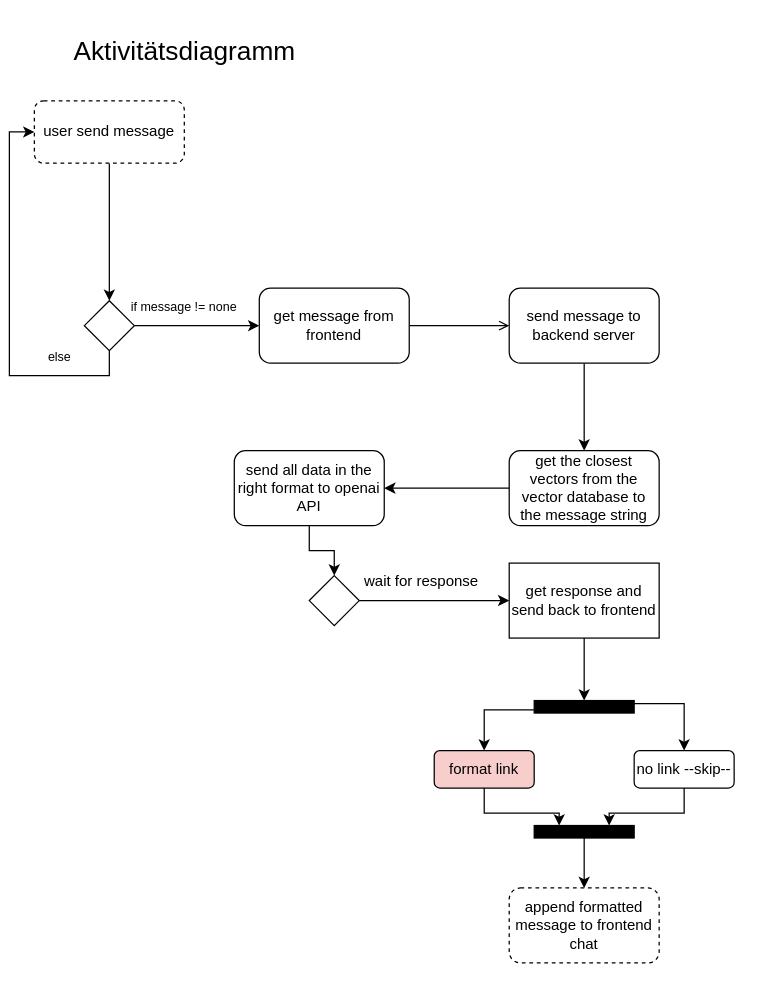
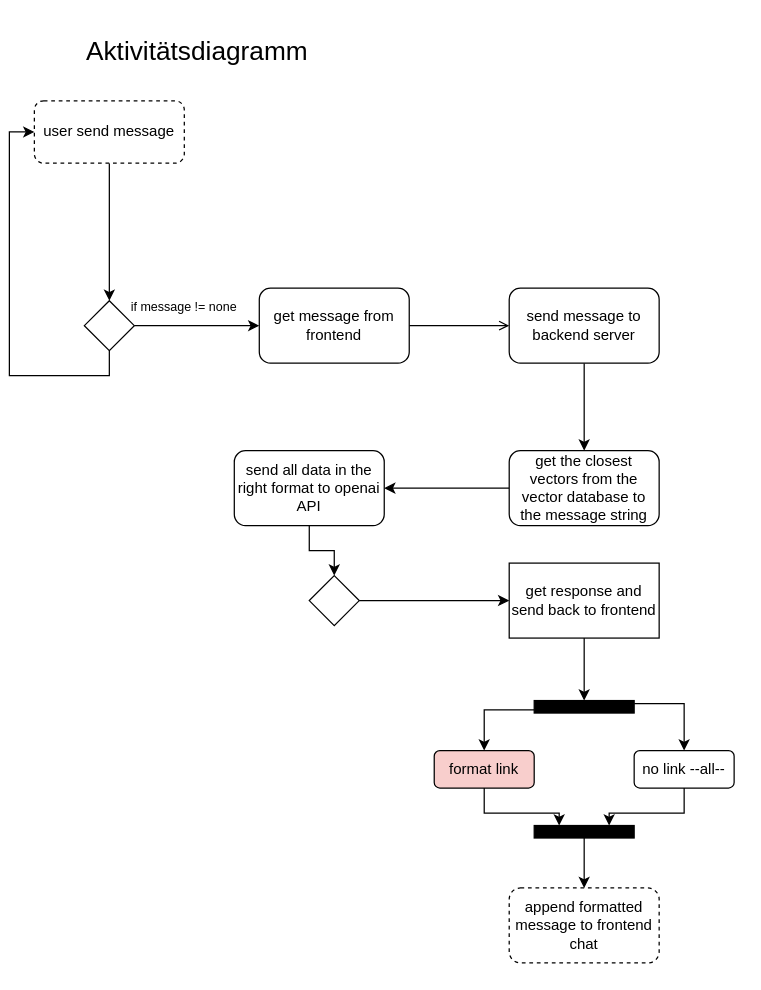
- <mxCell id="6" value="&lt;font style=&quot;font-size: 21px;&quot;&gt;Aktivitätsdiagramm&lt;/font&gt;" style="text;html=1;align=center;verticalAlign=middle;resizable=0;points=[];autosize=1;strokeColor=none;fillColor=none;" vertex="1" parent="1"><mxGeometry x="40" width="200" height="40" as="geometry" y="20" /></mxCell>
+ <mxCell id="6" value="&lt;font style=&quot;font-size: 21px;&quot;&gt;Aktivitätsdiagramm&lt;/font&gt;" style="text;html=1;align=center;verticalAlign=middle;resizable=0;points=[];autosize=1;strokeColor=none;fillColor=none;" vertex="1" parent="1"><mxGeometry x="50" y="20" width="200" height="40" as="geometry" /></mxCell>
- <mxCell id="11" value="&lt;font style=&quot;font-size: 10px;&quot;&gt;else&lt;/font&gt;" style="text;html=1;align=center;verticalAlign=middle;resizable=0;points=[];autosize=1;strokeColor=none;fillColor=none;" vertex="1" parent="1"><mxGeometry x="20" y="270" width="40" height="30" as="geometry" /></mxCell>
- <mxCell id="22" value="wait for response" style="text;html=1;strokeColor=none;fillColor=none;align=center;verticalAlign=middle;whiteSpace=wrap;rounded=0;" vertex="1" parent="1"><mxGeometry x="280" y="450" width="100" height="30" as="geometry" /></mxCell>
- <mxCell id="29" value="no link --skip--" style="rounded=1;whiteSpace=wrap;html=1;" vertex="1" parent="1"><mxGeometry x="500" y="600" width="80" height="30" as="geometry" /></mxCell>
+ <mxCell id="29" value="no link --all--" style="rounded=1;whiteSpace=wrap;html=1;" vertex="1" parent="1"><mxGeometry x="500" y="600" width="80" height="30" as="geometry" /></mxCell>
